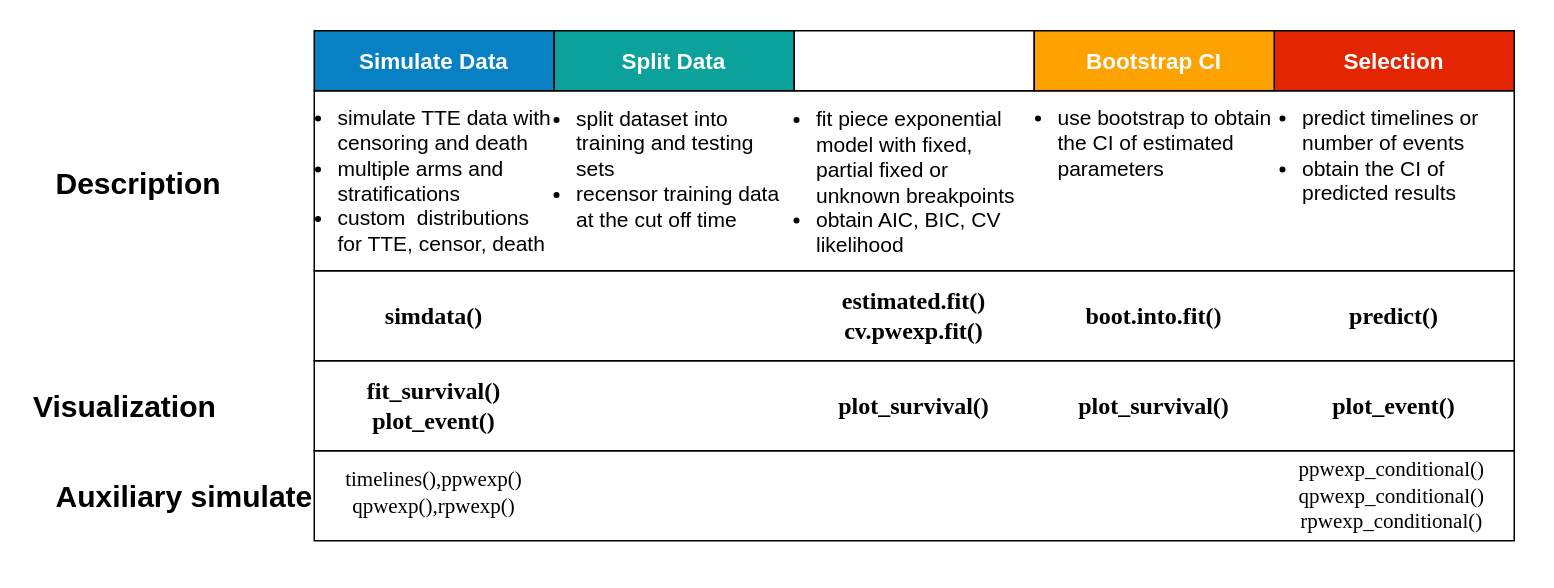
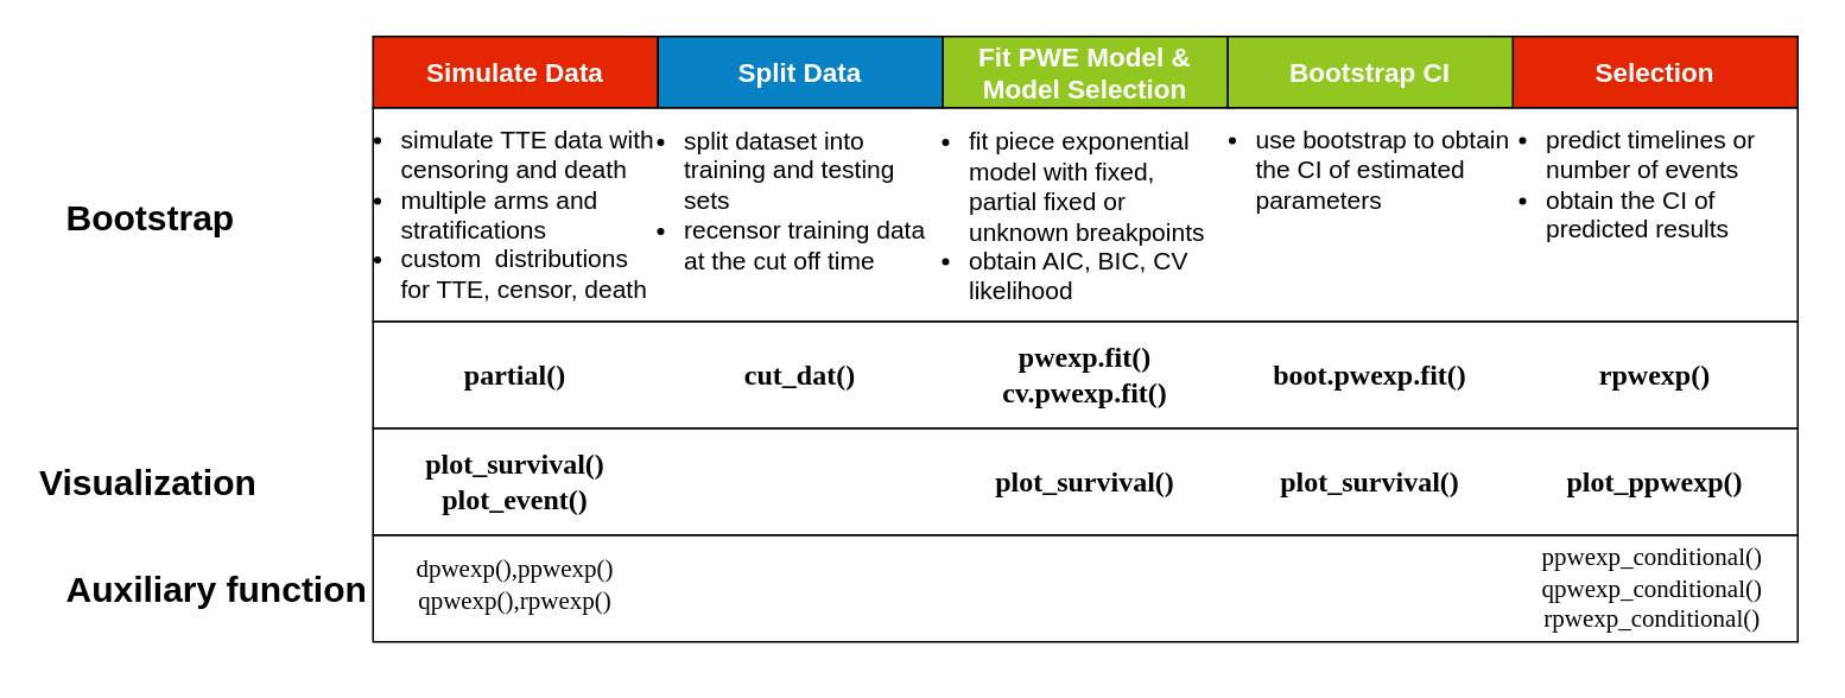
- <mxCell id="5" value="Simulate Data" style="rounded=0;whiteSpace=wrap;html=1;fontSize=15;fillColor=#0781c4;fontColor=#FFFFFF;fontStyle=1" vertex="1" parent="1"><mxGeometry x="209" y="20" width="160" height="40" as="geometry" /></mxCell>
+ <mxCell id="5" value="Simulate Data" style="rounded=0;whiteSpace=wrap;html=1;fontSize=15;fillColor=#e32501;fontColor=#FFFFFF;fontStyle=1;" vertex="1" parent="1"><mxGeometry x="209" y="20" width="160" height="40" as="geometry" /></mxCell>
- <mxCell id="6" value="Split Data" style="rounded=0;whiteSpace=wrap;html=1;fontSize=15;fillColor=#0aa29b;fontColor=#FFFFFF;fontStyle=1" vertex="1" parent="1"><mxGeometry x="369" y="20" width="160" height="40" as="geometry" /></mxCell>
+ <mxCell id="6" value="Split Data" style="rounded=0;whiteSpace=wrap;html=1;fontSize=15;fillColor=#0781c4;fontColor=#FFFFFF;fontStyle=1;" vertex="1" parent="1"><mxGeometry x="369" y="20" width="160" height="40" as="geometry" /></mxCell>
- <mxCell id="7" value="Fit PWE Model &amp;amp; Model Selection" style="rounded=0;whiteSpace=wrap;html=1;fontSize=15;fillColor=#ffffff;fontColor=#FFFFFF;fontStyle=1;" vertex="1" parent="1"><mxGeometry x="529" y="20" width="160" height="40" as="geometry" /></mxCell>
+ <mxCell id="7" value="Fit PWE Model &amp;amp; Model Selection" style="rounded=0;whiteSpace=wrap;html=1;fontSize=15;fillColor=#92c722;fontColor=#FFFFFF;fontStyle=1" vertex="1" parent="1"><mxGeometry x="529" y="20" width="160" height="40" as="geometry" /></mxCell>
- <mxCell id="12" value="Bootstrap CI" style="rounded=0;whiteSpace=wrap;html=1;fontSize=15;fillColor=#fda201;fontColor=#FFFFFF;fontStyle=1" vertex="1" parent="1"><mxGeometry x="689" y="20" width="160" height="40" as="geometry" /></mxCell>
+ <mxCell id="12" value="Bootstrap CI" style="rounded=0;whiteSpace=wrap;html=1;fontSize=15;fillColor=#92c722;fontColor=#FFFFFF;fontStyle=1;" vertex="1" parent="1"><mxGeometry x="689" y="20" width="160" height="40" as="geometry" /></mxCell>
- <mxCell id="23" value="Description" style="text;html=1;strokeColor=none;fillColor=none;align=left;verticalAlign=middle;whiteSpace=wrap;rounded=0;fontStyle=1;fontSize=20;" vertex="1" parent="1"><mxGeometry x="35" y="106" width="145" height="30" as="geometry" /></mxCell>
+ <mxCell id="23" value="Bootstrap" style="text;html=1;strokeColor=none;fillColor=none;align=left;verticalAlign=middle;whiteSpace=wrap;rounded=0;fontStyle=1;fontSize=20;" vertex="1" parent="1"><mxGeometry x="35" y="106" width="145" height="30" as="geometry" /></mxCell>
- <mxCell id="9" value="&lt;font data-font-src=&quot;https://fonts.googleapis.com/css?family=IBM+Plex+Mono&quot; face=&quot;IBM Plex Mono&quot; style=&quot;font-size: 16px;&quot;&gt;simdata()&lt;/font&gt;" style="text;html=1;strokeColor=none;fillColor=none;align=center;verticalAlign=middle;whiteSpace=wrap;rounded=0;fontSize=16;fontStyle=1" vertex="1" parent="1"><mxGeometry x="234" y="185" width="110" height="50" as="geometry" /></mxCell>
+ <mxCell id="9" value="&lt;font data-font-src=&quot;https://fonts.googleapis.com/css?family=IBM+Plex+Mono&quot; face=&quot;IBM Plex Mono&quot; style=&quot;font-size: 16px;&quot;&gt;partial()&lt;/font&gt;" style="text;html=1;strokeColor=none;fillColor=none;align=center;verticalAlign=middle;whiteSpace=wrap;rounded=0;fontSize=16;fontStyle=1" vertex="1" parent="1"><mxGeometry x="234" y="185" width="110" height="50" as="geometry" /></mxCell>
+ <mxCell id="10" value="&lt;font data-font-src=&quot;https://fonts.googleapis.com/css?family=IBM+Plex+Mono&quot; face=&quot;IBM Plex Mono&quot; style=&quot;font-size: 16px;&quot;&gt;cut_dat()&lt;/font&gt;" style="text;html=1;strokeColor=none;fillColor=none;align=center;verticalAlign=middle;whiteSpace=wrap;rounded=0;fontSize=16;fontStyle=1" vertex="1" parent="1"><mxGeometry x="394" y="185" width="110" height="50" as="geometry" /></mxCell>
- <mxCell id="11" value="&lt;font data-font-src=&quot;https://fonts.googleapis.com/css?family=IBM+Plex+Mono&quot; face=&quot;IBM Plex Mono&quot; style=&quot;font-size: 16px;&quot;&gt;estimated.fit()&lt;br&gt;cv.pwexp.fit()&lt;br&gt;&lt;/font&gt;" style="text;html=1;strokeColor=none;fillColor=none;align=center;verticalAlign=middle;whiteSpace=wrap;rounded=0;fontSize=16;fontStyle=1" vertex="1" parent="1"><mxGeometry x="554" y="185" width="110" height="50" as="geometry" /></mxCell>
+ <mxCell id="11" value="&lt;font data-font-src=&quot;https://fonts.googleapis.com/css?family=IBM+Plex+Mono&quot; face=&quot;IBM Plex Mono&quot; style=&quot;font-size: 16px;&quot;&gt;pwexp.fit()&lt;br&gt;cv.pwexp.fit()&lt;br&gt;&lt;/font&gt;" style="text;html=1;strokeColor=none;fillColor=none;align=center;verticalAlign=middle;whiteSpace=wrap;rounded=0;fontSize=16;fontStyle=1" vertex="1" parent="1"><mxGeometry x="554" y="185" width="110" height="50" as="geometry" /></mxCell>
- <mxCell id="13" value="&lt;font data-font-src=&quot;https://fonts.googleapis.com/css?family=IBM+Plex+Mono&quot; face=&quot;IBM Plex Mono&quot; style=&quot;font-size: 16px;&quot;&gt;boot.into.fit()&lt;/font&gt;" style="text;html=1;strokeColor=none;fillColor=none;align=center;verticalAlign=middle;whiteSpace=wrap;rounded=0;fontSize=16;fontStyle=1" vertex="1" parent="1"><mxGeometry x="714" y="185" width="110" height="50" as="geometry" /></mxCell>
+ <mxCell id="13" value="&lt;font data-font-src=&quot;https://fonts.googleapis.com/css?family=IBM+Plex+Mono&quot; face=&quot;IBM Plex Mono&quot; style=&quot;font-size: 16px;&quot;&gt;boot.pwexp.fit()&lt;/font&gt;" style="text;html=1;strokeColor=none;fillColor=none;align=center;verticalAlign=middle;whiteSpace=wrap;rounded=0;fontSize=16;fontStyle=1" vertex="1" parent="1"><mxGeometry x="714" y="185" width="110" height="50" as="geometry" /></mxCell>
- <mxCell id="14" value="&lt;font data-font-src=&quot;https://fonts.googleapis.com/css?family=IBM+Plex+Mono&quot; face=&quot;IBM Plex Mono&quot; style=&quot;font-size: 16px;&quot;&gt;predict()&lt;/font&gt;" style="text;html=1;strokeColor=none;fillColor=none;align=center;verticalAlign=middle;whiteSpace=wrap;rounded=0;fontSize=16;fontStyle=1" vertex="1" parent="1"><mxGeometry x="874" y="185" width="110" height="50" as="geometry" /></mxCell>
+ <mxCell id="14" value="&lt;font data-font-src=&quot;https://fonts.googleapis.com/css?family=IBM+Plex+Mono&quot; face=&quot;IBM Plex Mono&quot; style=&quot;font-size: 16px;&quot;&gt;rpwexp()&lt;/font&gt;" style="text;html=1;strokeColor=none;fillColor=none;align=center;verticalAlign=middle;whiteSpace=wrap;rounded=0;fontSize=16;fontStyle=1" vertex="1" parent="1"><mxGeometry x="874" y="185" width="110" height="50" as="geometry" /></mxCell>
- <mxCell id="17" value="&lt;font data-font-src=&quot;https://fonts.googleapis.com/css?family=IBM+Plex+Mono&quot; face=&quot;IBM Plex Mono&quot; style=&quot;font-size: 16px;&quot;&gt;fit_survival()&lt;br&gt;plot_event()&lt;br&gt;&lt;/font&gt;" style="text;html=1;strokeColor=none;fillColor=none;align=center;verticalAlign=middle;whiteSpace=wrap;rounded=0;fontSize=16;fontStyle=1" vertex="1" parent="1"><mxGeometry x="234" y="230" width="110" height="80" as="geometry" /></mxCell>
+ <mxCell id="17" value="&lt;font data-font-src=&quot;https://fonts.googleapis.com/css?family=IBM+Plex+Mono&quot; face=&quot;IBM Plex Mono&quot; style=&quot;font-size: 16px;&quot;&gt;plot_survival()&lt;br&gt;plot_event()&lt;br&gt;&lt;/font&gt;" style="text;html=1;strokeColor=none;fillColor=none;align=center;verticalAlign=middle;whiteSpace=wrap;rounded=0;fontSize=16;fontStyle=1" vertex="1" parent="1"><mxGeometry x="234" y="230" width="110" height="80" as="geometry" /></mxCell>
- <mxCell id="19" value="&lt;font data-font-src=&quot;https://fonts.googleapis.com/css?family=IBM+Plex+Mono&quot; face=&quot;IBM Plex Mono&quot; style=&quot;font-size: 16px;&quot;&gt;plot_event()&lt;br&gt;&lt;/font&gt;" style="text;html=1;strokeColor=none;fillColor=none;align=center;verticalAlign=middle;whiteSpace=wrap;rounded=0;fontSize=16;fontStyle=1" vertex="1" parent="1"><mxGeometry x="874" y="230" width="110" height="80" as="geometry" /></mxCell>
+ <mxCell id="19" value="&lt;font data-font-src=&quot;https://fonts.googleapis.com/css?family=IBM+Plex+Mono&quot; face=&quot;IBM Plex Mono&quot; style=&quot;font-size: 16px;&quot;&gt;plot_ppwexp()&lt;br&gt;&lt;/font&gt;" style="text;html=1;strokeColor=none;fillColor=none;align=center;verticalAlign=middle;whiteSpace=wrap;rounded=0;fontSize=16;fontStyle=1" vertex="1" parent="1"><mxGeometry x="874" y="230" width="110" height="80" as="geometry" /></mxCell>
- <mxCell id="15" value="&lt;font data-font-src=&quot;https://fonts.googleapis.com/css?family=IBM+Plex+Mono&quot; face=&quot;IBM Plex Mono&quot; style=&quot;font-size: 14px;&quot;&gt;timelines(),ppwexp()&lt;br style=&quot;font-size: 14px;&quot;&gt;qpwexp(),rpwexp()&lt;br style=&quot;font-size: 14px;&quot;&gt;&lt;/font&gt;" style="text;html=1;strokeColor=none;fillColor=none;align=center;verticalAlign=middle;whiteSpace=wrap;rounded=0;fontSize=14;fontStyle=0" vertex="1" parent="1"><mxGeometry x="179" y="287.5" width="220" height="80" as="geometry" /></mxCell>
+ <mxCell id="15" value="&lt;font data-font-src=&quot;https://fonts.googleapis.com/css?family=IBM+Plex+Mono&quot; face=&quot;IBM Plex Mono&quot; style=&quot;font-size: 14px;&quot;&gt;dpwexp(),ppwexp()&lt;br style=&quot;font-size: 14px;&quot;&gt;qpwexp(),rpwexp()&lt;br style=&quot;font-size: 14px;&quot;&gt;&lt;/font&gt;" style="text;html=1;strokeColor=none;fillColor=none;align=center;verticalAlign=middle;whiteSpace=wrap;rounded=0;fontSize=14;fontStyle=0" vertex="1" parent="1"><mxGeometry x="179" y="287.5" width="220" height="80" as="geometry" /></mxCell>
- <mxCell id="21" value="Auxiliary simulate" style="text;html=1;strokeColor=none;fillColor=none;align=left;verticalAlign=middle;whiteSpace=wrap;rounded=0;fontStyle=1;fontSize=20;" vertex="1" parent="1"><mxGeometry x="35" y="312.5" width="175" height="35" as="geometry" /></mxCell>
+ <mxCell id="21" value="Auxiliary function" style="text;html=1;strokeColor=none;fillColor=none;align=left;verticalAlign=middle;whiteSpace=wrap;rounded=0;fontStyle=1;fontSize=20;" vertex="1" parent="1"><mxGeometry x="35" y="312.5" width="175" height="35" as="geometry" /></mxCell>
